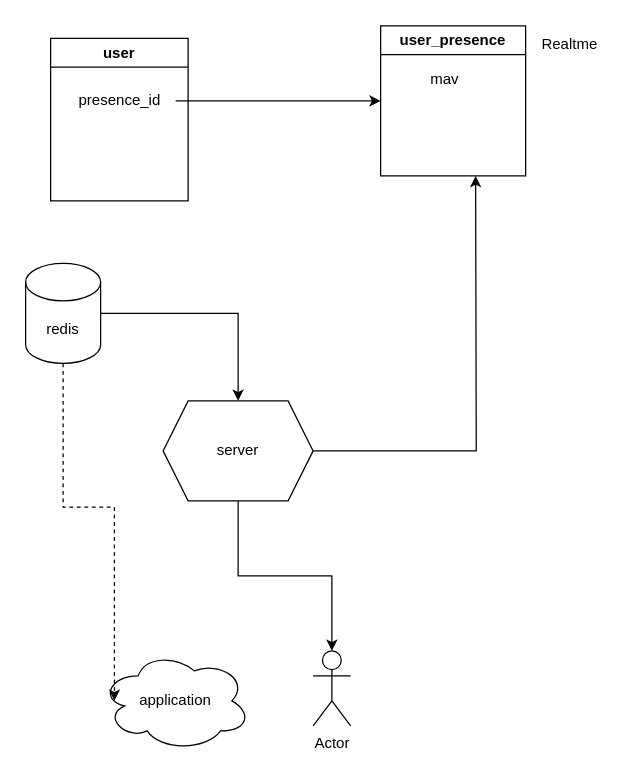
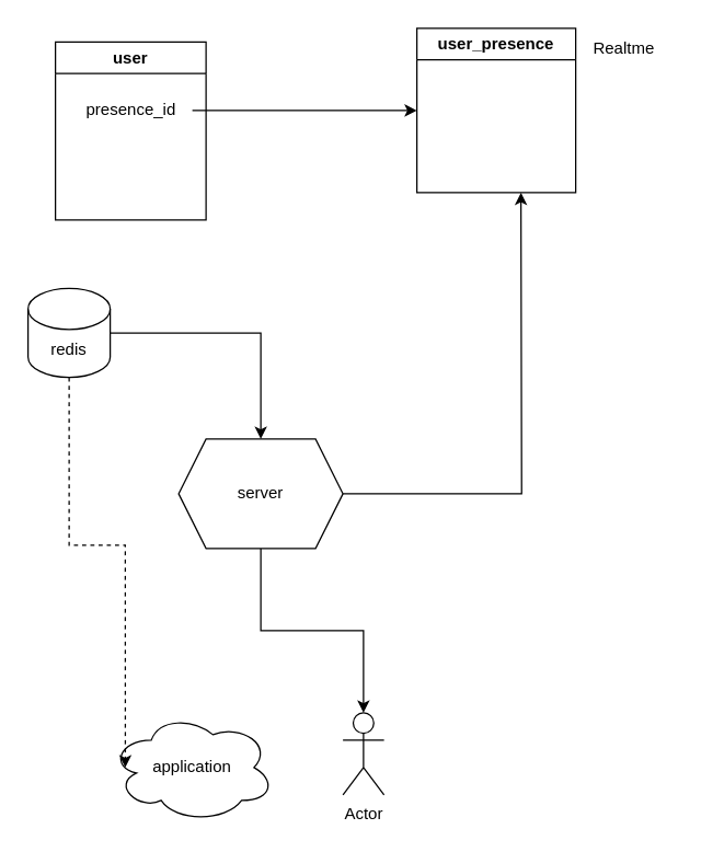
- <mxCell id="5" value="mav" style="text;html=1;align=center;verticalAlign=middle;resizable=0;points=[];autosize=1;strokeColor=none;fillColor=none;" vertex="1" parent="4"><mxGeometry x="26" y="28" width="50" height="30" as="geometry" /></mxCell>
- <mxCell id="13" value="redis" style="shape=cylinder3;whiteSpace=wrap;html=1;boundedLbl=1;backgroundOutline=1;size=15;" vertex="1" parent="1"><mxGeometry x="20" y="210" width="60" height="80" as="geometry" /></mxCell>
+ <mxCell id="13" value="redis" style="shape=cylinder3;whiteSpace=wrap;html=1;boundedLbl=1;backgroundOutline=1;size=15;" vertex="1" parent="1"><mxGeometry x="20" y="210" width="60" height="65" as="geometry" /></mxCell>
